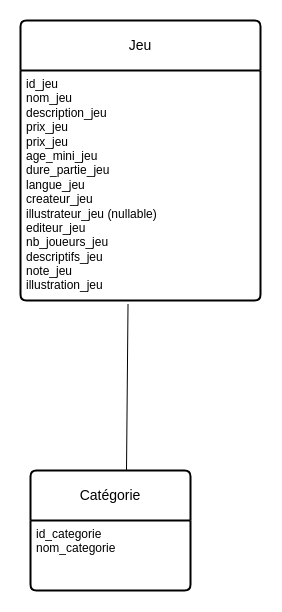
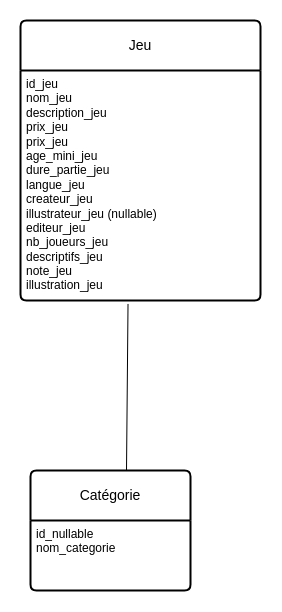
- <mxCell id="3" value="id_categorie&lt;br&gt;nom_categorie" style="align=left;strokeColor=none;fillColor=none;spacingLeft=4;fontSize=12;verticalAlign=top;resizable=0;rotatable=0;part=1;html=1;" vertex="1" parent="2"><mxGeometry y="50" width="160" height="70" as="geometry" /></mxCell>
+ <mxCell id="3" value="id_nullable&lt;br&gt;nom_categorie" style="align=left;strokeColor=none;fillColor=none;spacingLeft=4;fontSize=12;verticalAlign=top;resizable=0;rotatable=0;part=1;html=1;" vertex="1" parent="2"><mxGeometry y="50" width="160" height="70" as="geometry" /></mxCell>
